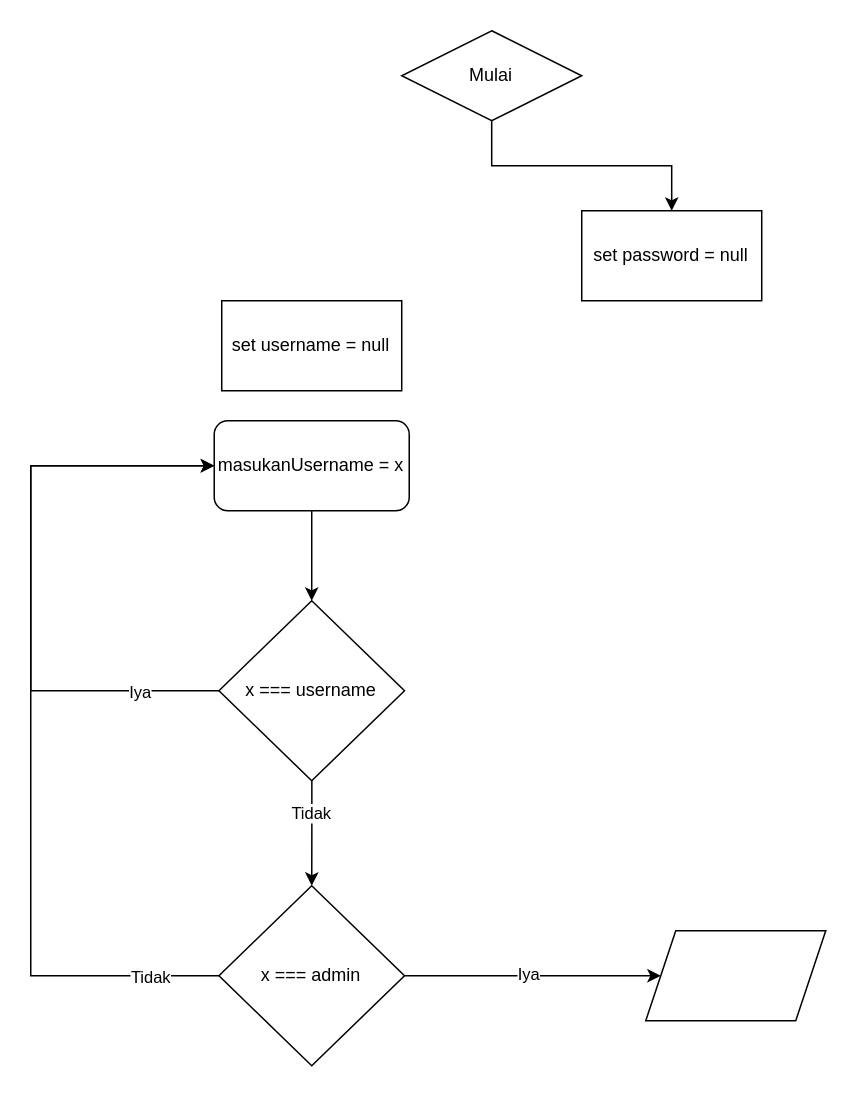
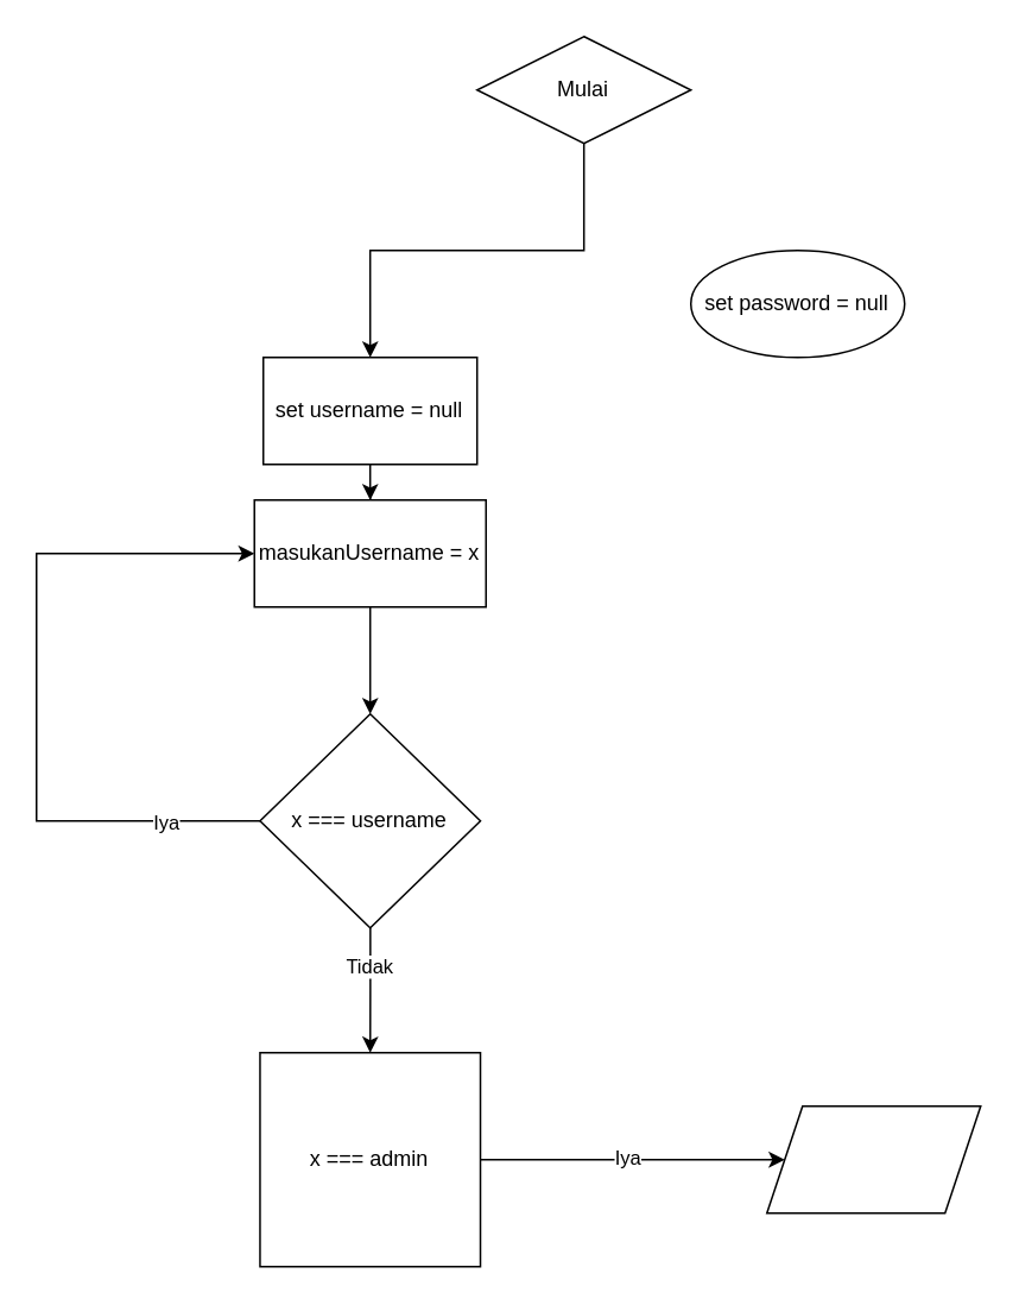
- <mxCell id="2" style="edgeStyle=orthogonalEdgeStyle;rounded=0;orthogonalLoop=1;jettySize=auto;html=1;entryX=0.5;entryY=0;entryDx=0;entryDy=0;" edge="1" parent="1" source="4" target="7"><mxGeometry relative="1" as="geometry" /></mxCell>
+ <mxCell id="3" style="edgeStyle=orthogonalEdgeStyle;rounded=0;orthogonalLoop=1;jettySize=auto;html=1;entryX=0.5;entryY=0;entryDx=0;entryDy=0;" edge="1" parent="1" source="4" target="6"><mxGeometry relative="1" as="geometry" /></mxCell>
- <mxCell id="7" value="set password = null" style="rounded=0;whiteSpace=wrap;html=1;fillColor=light-dark(#FFFFFF,#FFFFFF);fontColor=light-dark(#000000,#000000);" vertex="1" parent="1"><mxGeometry x="387.32" y="140" width="120" height="60" as="geometry" /></mxCell>
+ <mxCell id="7" value="set password = null" style="ellipse;whiteSpace=wrap;html=1;fillColor=light-dark(#FFFFFF,#FFFFFF);fontColor=light-dark(#000000,#000000);" vertex="1" parent="1"><mxGeometry x="387.32" y="140" width="120" height="60" as="geometry" /></mxCell>
+ <mxCell id="5" style="edgeStyle=orthogonalEdgeStyle;rounded=0;orthogonalLoop=1;jettySize=auto;html=1;entryX=0.5;entryY=0;entryDx=0;entryDy=0;" edge="1" parent="1" source="6" target="9"><mxGeometry relative="1" as="geometry"><mxPoint x="207.32" y="260" as="targetPoint" /></mxGeometry></mxCell>
- <mxCell id="9" value="masukanUsername = x" style="whiteSpace=wrap;html=1;fillColor=light-dark(#FFFFFF,#FFFFFF);fontColor=light-dark(#000000,#000000);rounded=1;" vertex="1" parent="1"><mxGeometry x="142.32" y="280" width="130" height="60" as="geometry" /></mxCell>
+ <mxCell id="9" value="masukanUsername = x" style="rounded=0;whiteSpace=wrap;html=1;fillColor=light-dark(#FFFFFF,#FFFFFF);fontColor=light-dark(#000000,#000000);" vertex="1" parent="1"><mxGeometry x="142.32" y="280" width="130" height="60" as="geometry" /></mxCell>
- <mxCell id="16" style="edgeStyle=orthogonalEdgeStyle;rounded=0;orthogonalLoop=1;jettySize=auto;html=1;entryX=0;entryY=0.5;entryDx=0;entryDy=0;" edge="1" parent="1" source="20" target="9"><mxGeometry relative="1" as="geometry"><Array as="points"><mxPoint x="20" y="650" /><mxPoint x="20" y="310" /></Array></mxGeometry></mxCell>
- <mxCell id="17" value="Tidak" style="edgeLabel;html=1;align=center;verticalAlign=middle;resizable=0;points=[];" vertex="1" connectable="0" parent="16"><mxGeometry x="-0.842" relative="1" as="geometry"><mxPoint as="offset" /></mxGeometry></mxCell>
- <mxCell id="20" value="x === admin" style="rhombus;whiteSpace=wrap;html=1;fillColor=light-dark(#FFFFFF,#FFFFFF);fontColor=light-dark(#000000,#040404);" vertex="1" parent="1"><mxGeometry x="145.47" y="590" width="123.71" height="120" as="geometry" /></mxCell>
+ <mxCell id="20" value="x === admin" style="whiteSpace=wrap;html=1;fillColor=light-dark(#FFFFFF,#FFFFFF);fontColor=light-dark(#000000,#040404);rounded=0;" vertex="1" parent="1"><mxGeometry x="145.47" y="590" width="123.71" height="120" as="geometry" /></mxCell>
